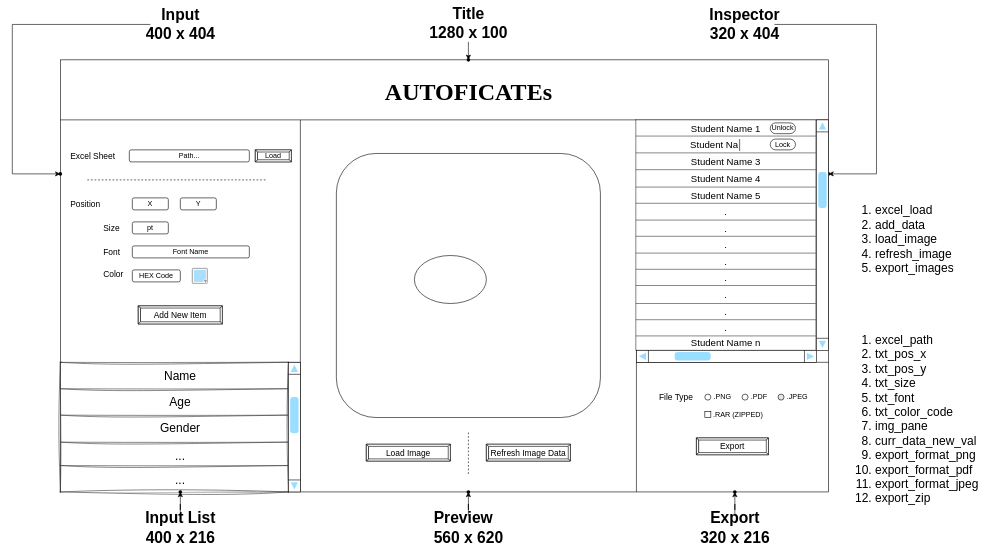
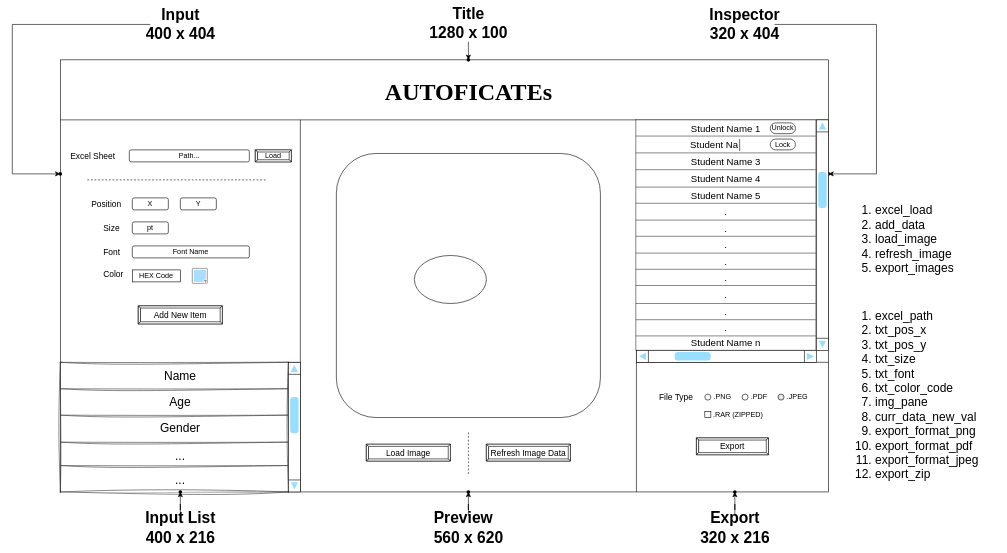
- <mxCell id="10" value="Position" style="text;html=1;strokeColor=none;fillColor=none;align=left;verticalAlign=middle;whiteSpace=wrap;rounded=0;fontSize=14;fontFamily=Helvetica;fontColor=default;" parent="1" vertex="1"><mxGeometry x="115" y="329" width="50" height="20" as="geometry" /></mxCell>
+ <mxCell id="10" value="Position" style="text;html=1;strokeColor=none;fillColor=none;align=left;verticalAlign=middle;whiteSpace=wrap;rounded=0;fontSize=14;fontFamily=Helvetica;fontColor=default;" parent="1" vertex="1"><mxGeometry x="150" y="329" width="50" height="20" as="geometry" /></mxCell>
- <mxCell id="17" value="&lt;div style=&quot;&quot;&gt;&lt;span style=&quot;background-color: initial;&quot;&gt;HEX Code&lt;/span&gt;&lt;/div&gt;" style="rounded=1;whiteSpace=wrap;html=1;align=center;verticalAlign=middle;fontFamily=Helvetica;fontSize=12;fontColor=default;fillColor=none;gradientColor=none;" parent="1" vertex="1"><mxGeometry x="220" y="449" width="80" height="20" as="geometry" /></mxCell>
+ <mxCell id="17" value="&lt;div style=&quot;&quot;&gt;&lt;span style=&quot;background-color: initial;&quot;&gt;HEX Code&lt;/span&gt;&lt;/div&gt;" style="whiteSpace=wrap;html=1;align=center;verticalAlign=middle;fontFamily=Helvetica;fontSize=12;fontColor=default;fillColor=none;gradientColor=none;rounded=0;" parent="1" vertex="1"><mxGeometry x="220" y="449" width="80" height="20" as="geometry" /></mxCell>
- <mxCell id="104" value="&lt;ol&gt;&lt;li&gt;excel_path&lt;/li&gt;&lt;li&gt;txt_pos_x&lt;/li&gt;&lt;li&gt;txt_pos_y&lt;/li&gt;&lt;li&gt;txt_size&lt;/li&gt;&lt;li&gt;txt_font&lt;/li&gt;&lt;li&gt;txt_color_code&lt;/li&gt;&lt;li&gt;img_pane&lt;/li&gt;&lt;li&gt;curr_data_new_val&lt;br&gt;&lt;/li&gt;&lt;li&gt;export_format_png&lt;br&gt;&lt;/li&gt;&lt;li&gt;export_format_pdf&lt;br&gt;&lt;/li&gt;&lt;li&gt;export_format_jpeg&lt;br&gt;&lt;/li&gt;&lt;li&gt;export_zip&lt;/li&gt;&lt;/ol&gt;" style="text;strokeColor=none;fillColor=none;html=1;whiteSpace=wrap;verticalAlign=top;overflow=hidden;fontSize=20;fontFamily=Helvetica;fontColor=default;" parent="1" vertex="1"><mxGeometry x="1416" y="527" width="240" height="350" as="geometry" /></mxCell>
+ <mxCell id="104" value="&lt;ol&gt;&lt;li&gt;excel_path&lt;/li&gt;&lt;li&gt;txt_pos_x&lt;/li&gt;&lt;li&gt;txt_pos_y&lt;/li&gt;&lt;li&gt;txt_size&lt;/li&gt;&lt;li&gt;txt_font&lt;/li&gt;&lt;li&gt;txt_color_code&lt;/li&gt;&lt;li&gt;img_pane&lt;/li&gt;&lt;li&gt;curr_data_new_val&lt;br&gt;&lt;/li&gt;&lt;li&gt;export_format_png&lt;br&gt;&lt;/li&gt;&lt;li&gt;export_format_pdf&lt;br&gt;&lt;/li&gt;&lt;li&gt;export_format_jpeg&lt;br&gt;&lt;/li&gt;&lt;li&gt;export_zip&lt;/li&gt;&lt;/ol&gt;" style="text;strokeColor=none;fillColor=none;html=1;whiteSpace=wrap;verticalAlign=top;overflow=hidden;fontSize=20;fontFamily=Helvetica;fontColor=default;" parent="1" vertex="1"><mxGeometry x="1416" y="487" width="240" height="350" as="geometry" /></mxCell>
